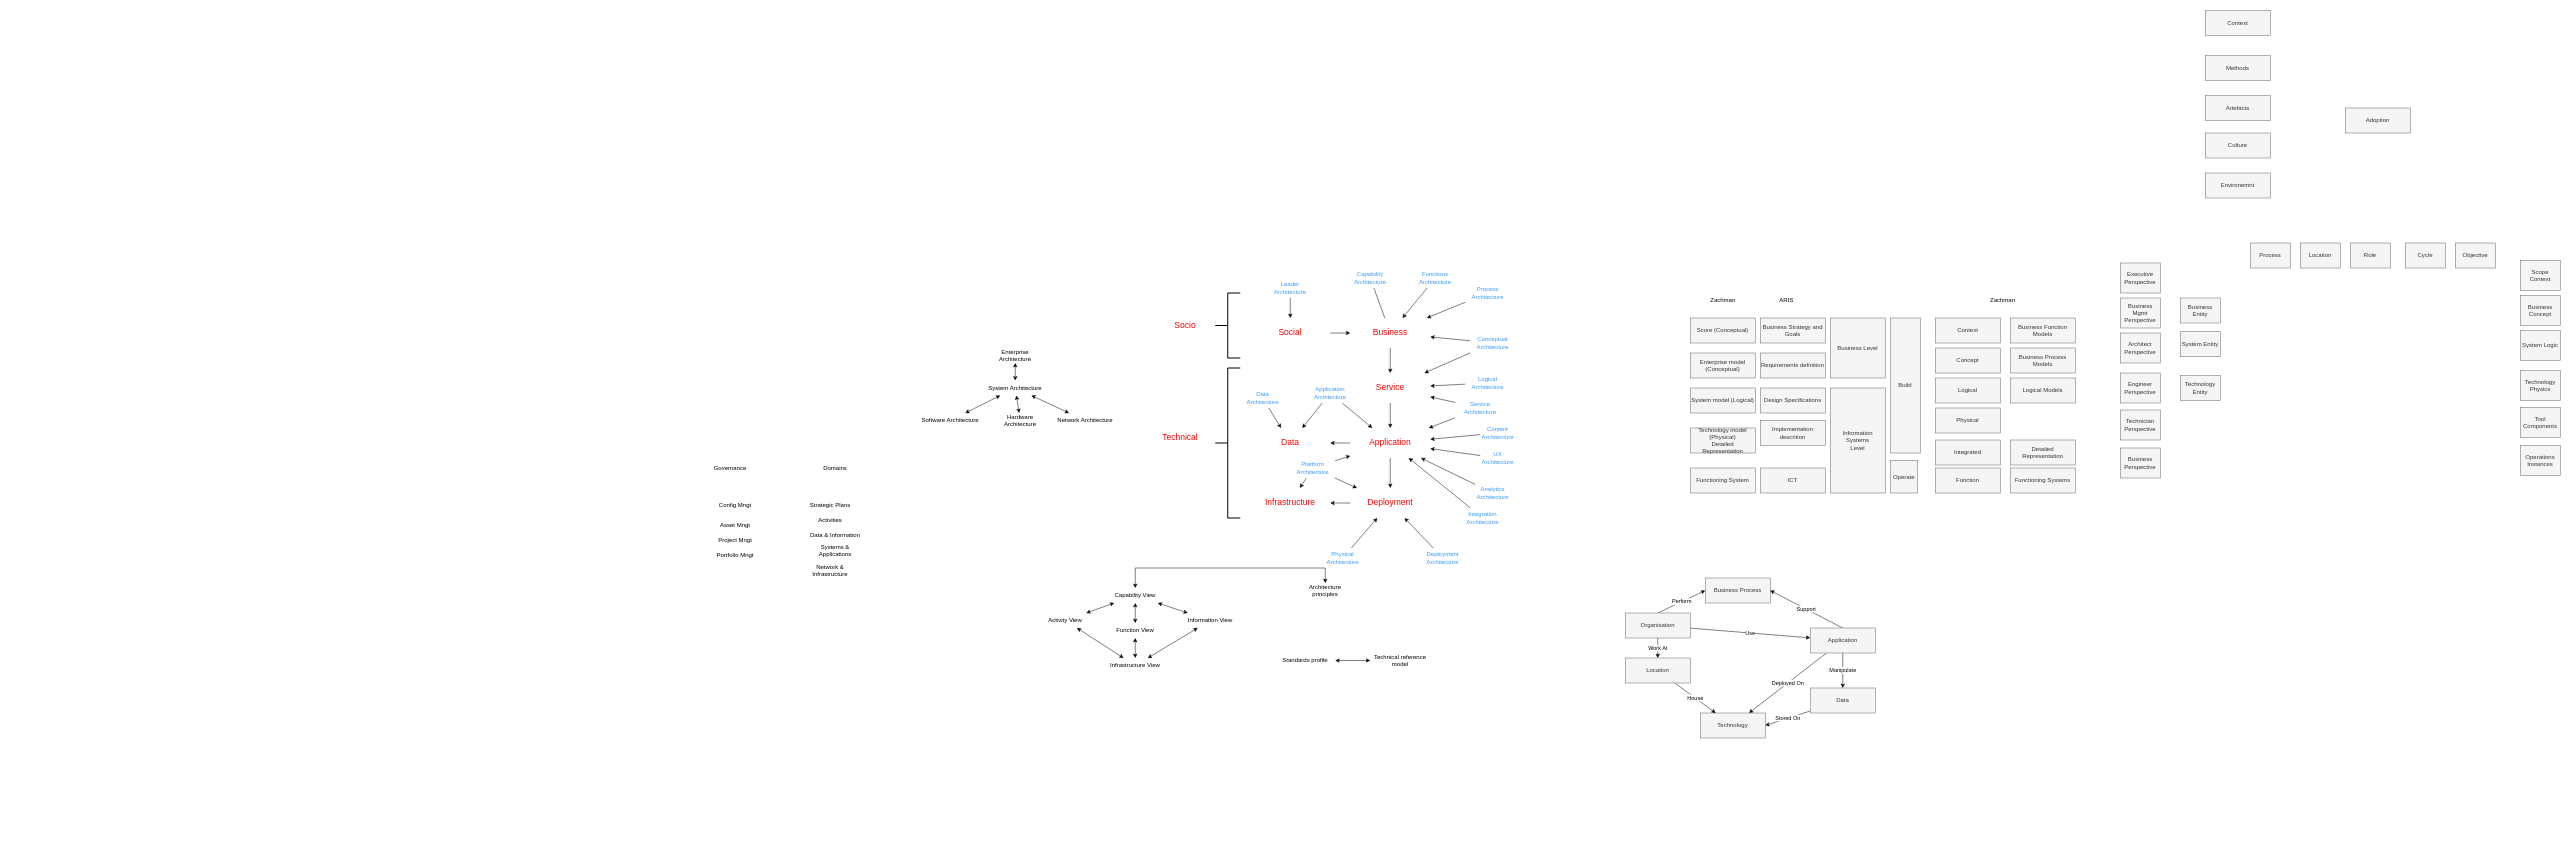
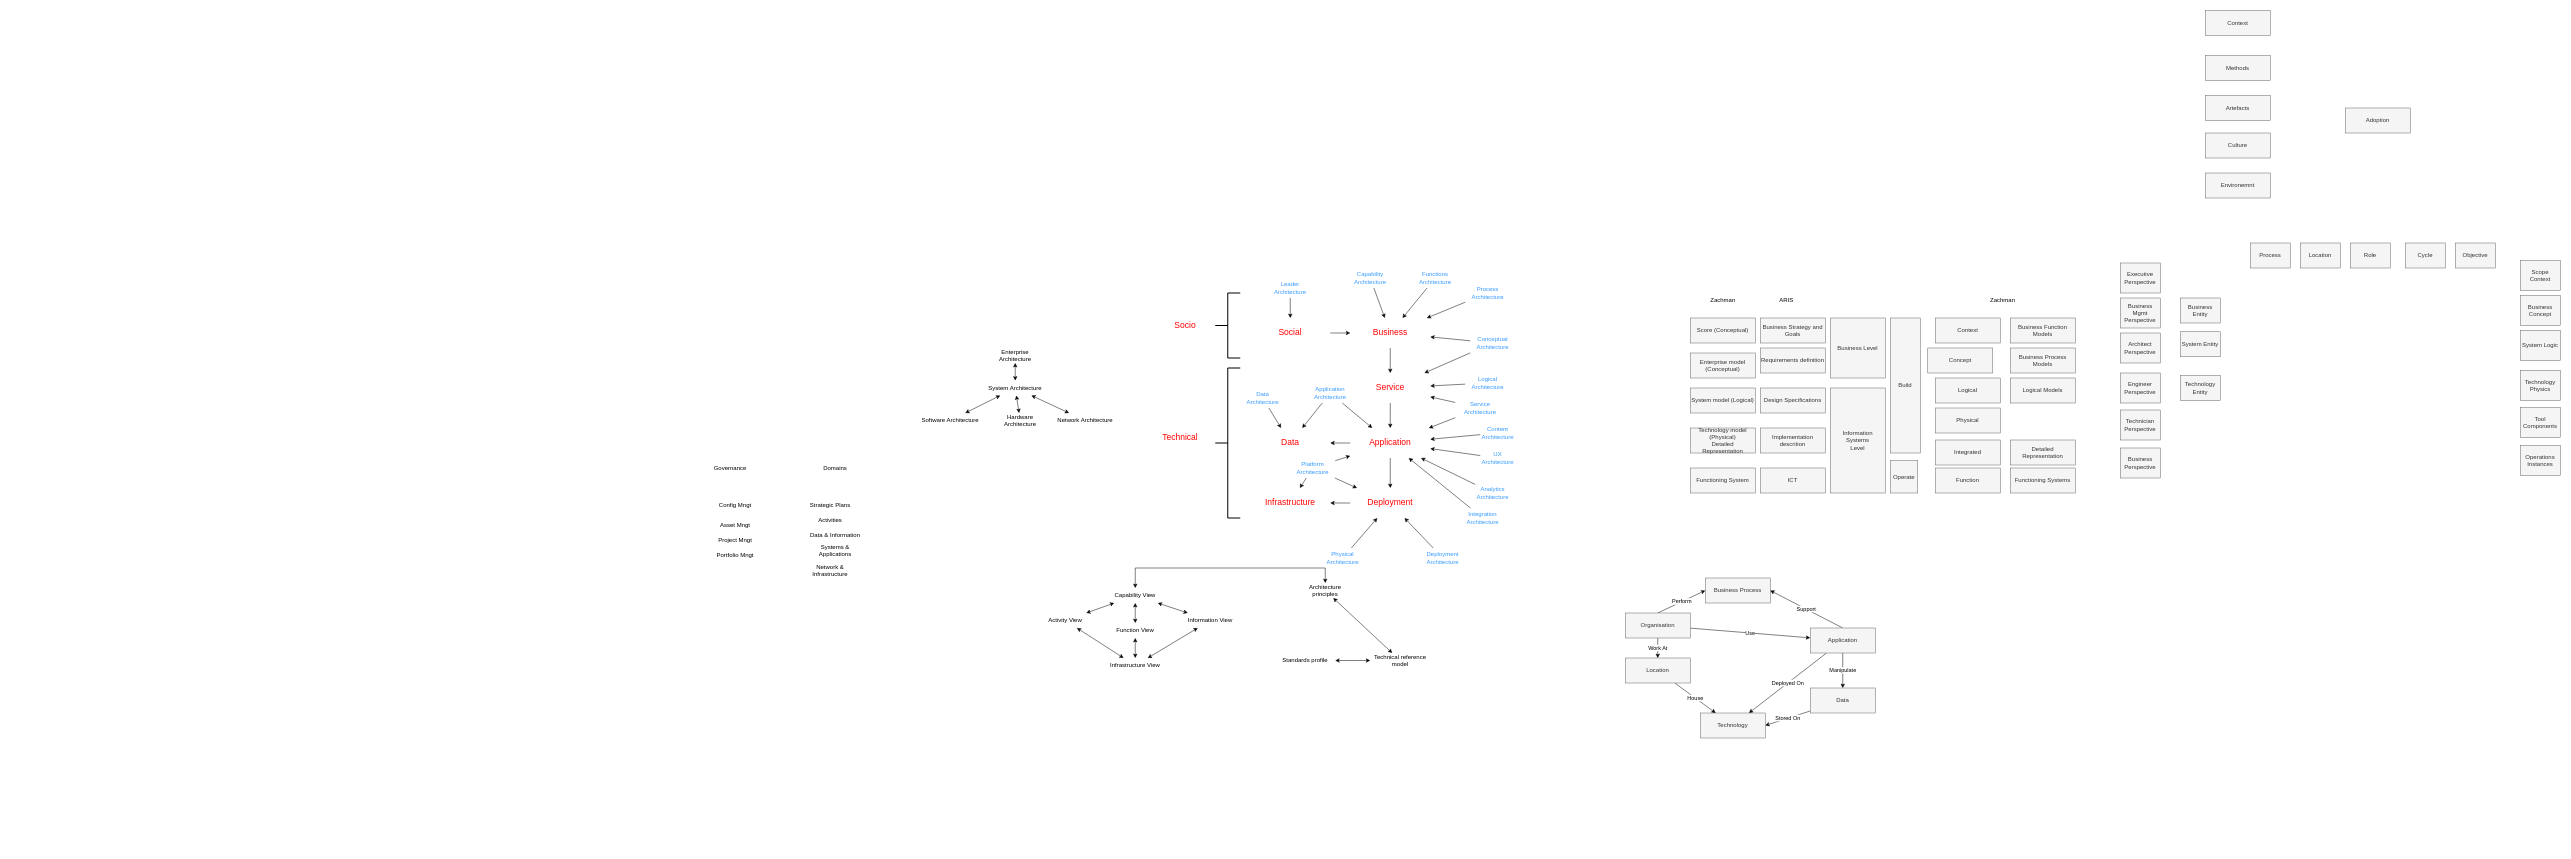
- <mxCell id="37" style="edgeStyle=none;rounded=0;orthogonalLoop=1;jettySize=auto;html=1;fontSize=17;fontColor=#3399FF;endArrow=none;" parent="1" source="38" target="12" edge="1"><mxGeometry relative="1" as="geometry" /></mxCell>
+ <mxCell id="37" style="edgeStyle=none;rounded=0;orthogonalLoop=1;jettySize=auto;html=1;fontSize=17;fontColor=#3399FF;" parent="1" source="38" target="12" edge="1"><mxGeometry relative="1" as="geometry" /></mxCell>
- <mxCell id="125" value="Concept" style="text;html=1;strokeColor=#666666;fillColor=#f5f5f5;align=center;verticalAlign=middle;whiteSpace=wrap;rounded=0;fontColor=#333333;" vertex="1" parent="1"><mxGeometry x="3870" y="695" width="130" height="50" as="geometry" /></mxCell>
+ <mxCell id="125" value="Concept" style="text;html=1;strokeColor=#666666;fillColor=#f5f5f5;align=center;verticalAlign=middle;whiteSpace=wrap;rounded=0;fontColor=#333333;" vertex="1" parent="1"><mxGeometry x="3855" y="695" width="130" height="50" as="geometry" /></mxCell>
- <mxCell id="97" value="Requirements definition" style="text;html=1;strokeColor=#666666;fillColor=#f5f5f5;align=center;verticalAlign=middle;whiteSpace=wrap;rounded=0;fontColor=#333333;" vertex="1" parent="1"><mxGeometry x="3520" y="705" width="130" height="50" as="geometry" /></mxCell>
+ <mxCell id="97" value="Requirements definition" style="text;html=1;strokeColor=#666666;fillColor=#f5f5f5;align=center;verticalAlign=middle;whiteSpace=wrap;rounded=0;fontColor=#333333;" vertex="1" parent="1"><mxGeometry x="3520" y="695" width="130" height="50" as="geometry" /></mxCell>
- <mxCell id="99" value="Implementation descrition" style="text;html=1;strokeColor=#666666;fillColor=#f5f5f5;align=center;verticalAlign=middle;whiteSpace=wrap;rounded=0;fontColor=#333333;" vertex="1" parent="1"><mxGeometry x="3520" y="840" width="130" height="50" as="geometry" /></mxCell>
+ <mxCell id="99" value="Implementation descrition" style="text;html=1;strokeColor=#666666;fillColor=#f5f5f5;align=center;verticalAlign=middle;whiteSpace=wrap;rounded=0;fontColor=#333333;" vertex="1" parent="1"><mxGeometry x="3520" y="855" width="130" height="50" as="geometry" /></mxCell>
+ <mxCell id="69" style="rounded=0;orthogonalLoop=1;jettySize=auto;html=1;startArrow=classic;startFill=1;" edge="1" parent="1" source="70" target="68"><mxGeometry relative="1" as="geometry" /></mxCell>
